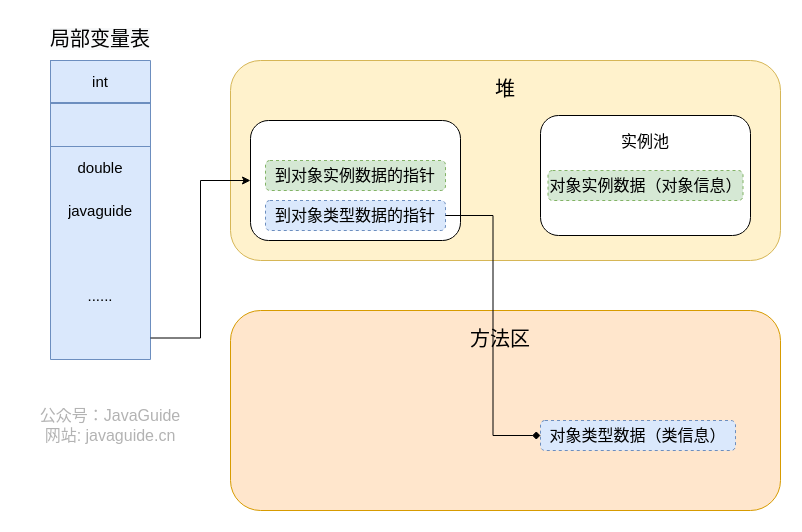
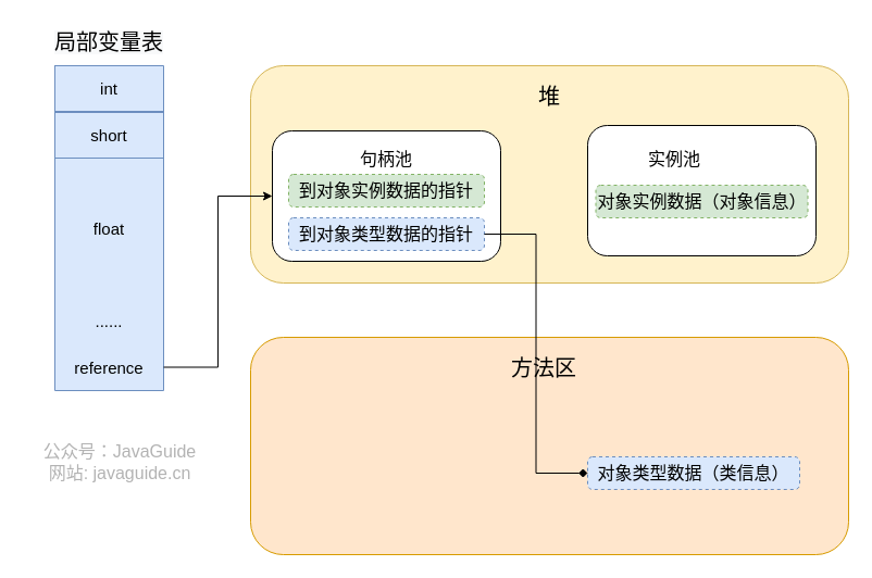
+ <mxCell id="6" value="short" style="shape=partialRectangle;html=1;whiteSpace=wrap;connectable=0;overflow=hidden;fillColor=none;top=0;left=0;bottom=0;right=0;fontSize=15;" parent="5" vertex="1"><mxGeometry width="100" height="43" as="geometry" /></mxCell>
- <mxCell id="24" value="&lt;font face=&quot;helvetica&quot;&gt;&lt;span style=&quot;font-size: 16px&quot;&gt;实例池&lt;/span&gt;&lt;/font&gt;" style="text;whiteSpace=wrap;html=1;fontSize=15;align=center;" parent="1" vertex="1"><mxGeometry x="590" y="125" width="110" height="30" as="geometry" /></mxCell>
+ <mxCell id="24" value="&lt;font face=&quot;helvetica&quot;&gt;&lt;span style=&quot;font-size: 16px&quot;&gt;实例池&lt;/span&gt;&lt;/font&gt;" style="text;whiteSpace=wrap;html=1;fontSize=15;align=center;" parent="1" vertex="1"><mxGeometry x="565" y="130" width="110" height="30" as="geometry" /></mxCell>
+ <mxCell id="20" value="&lt;font face=&quot;helvetica&quot;&gt;&lt;span style=&quot;font-size: 16px&quot;&gt;句柄池&lt;/span&gt;&lt;/font&gt;" style="text;whiteSpace=wrap;html=1;fontSize=15;align=center;" parent="1" vertex="1"><mxGeometry x="300" y="130" width="110" height="30" as="geometry" /></mxCell>
- <mxCell id="8" value="double" style="shape=partialRectangle;html=1;whiteSpace=wrap;connectable=0;overflow=hidden;fillColor=none;top=0;left=0;bottom=0;right=0;fontSize=15;" parent="7" vertex="1"><mxGeometry width="100" height="43" as="geometry" /></mxCell>
- <mxCell id="10" value="javaguide" style="shape=partialRectangle;html=1;whiteSpace=wrap;connectable=0;overflow=hidden;fillColor=none;top=0;left=0;bottom=0;right=0;fontSize=15;" parent="9" vertex="1"><mxGeometry width="100" height="43" as="geometry" /></mxCell>
+ <mxCell id="10" value="float" style="shape=partialRectangle;html=1;whiteSpace=wrap;connectable=0;overflow=hidden;fillColor=none;top=0;left=0;bottom=0;right=0;fontSize=15;" parent="9" vertex="1"><mxGeometry width="100" height="43" as="geometry" /></mxCell>
+ <mxCell id="15" value="reference" style="shape=partialRectangle;html=1;whiteSpace=wrap;connectable=0;overflow=hidden;fillColor=none;top=0;left=0;bottom=0;right=0;fontSize=15;" parent="14" vertex="1"><mxGeometry width="100" height="43" as="geometry" /></mxCell>
